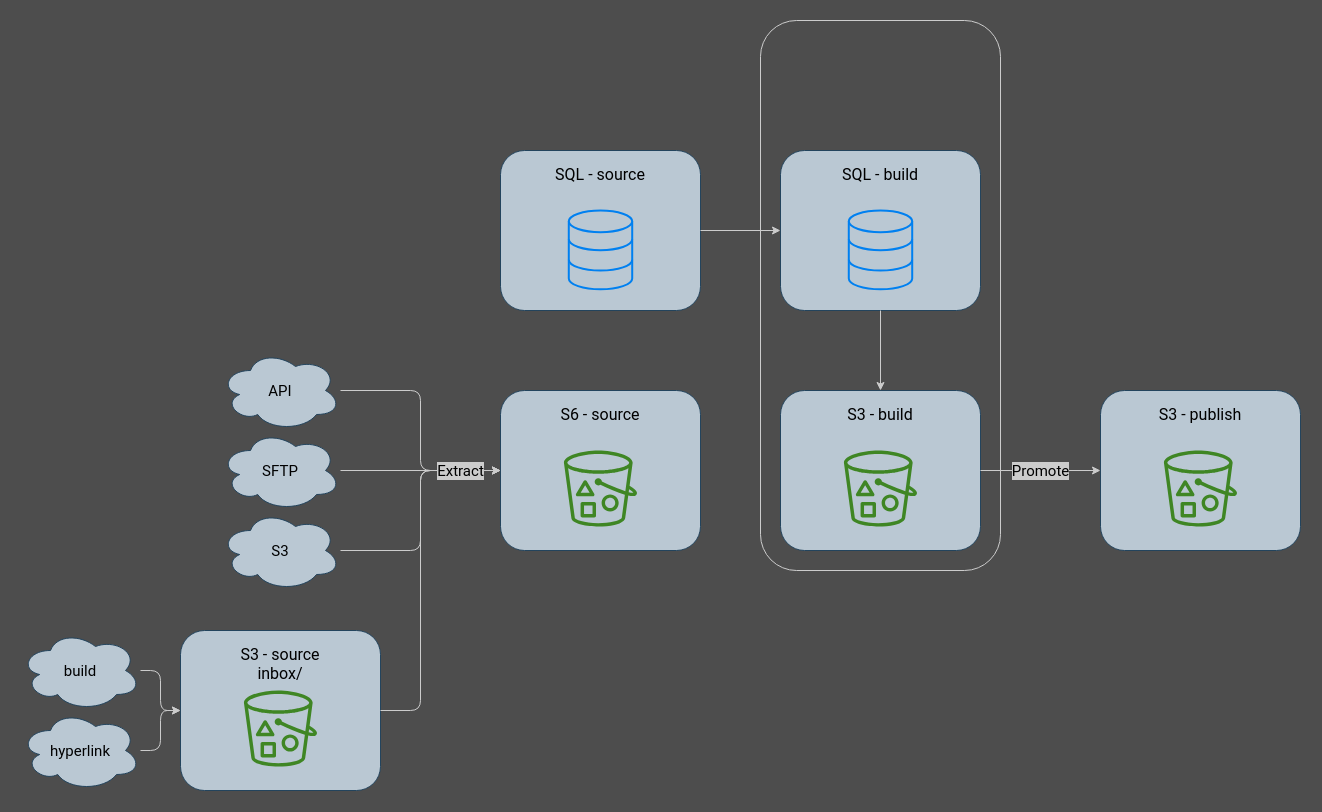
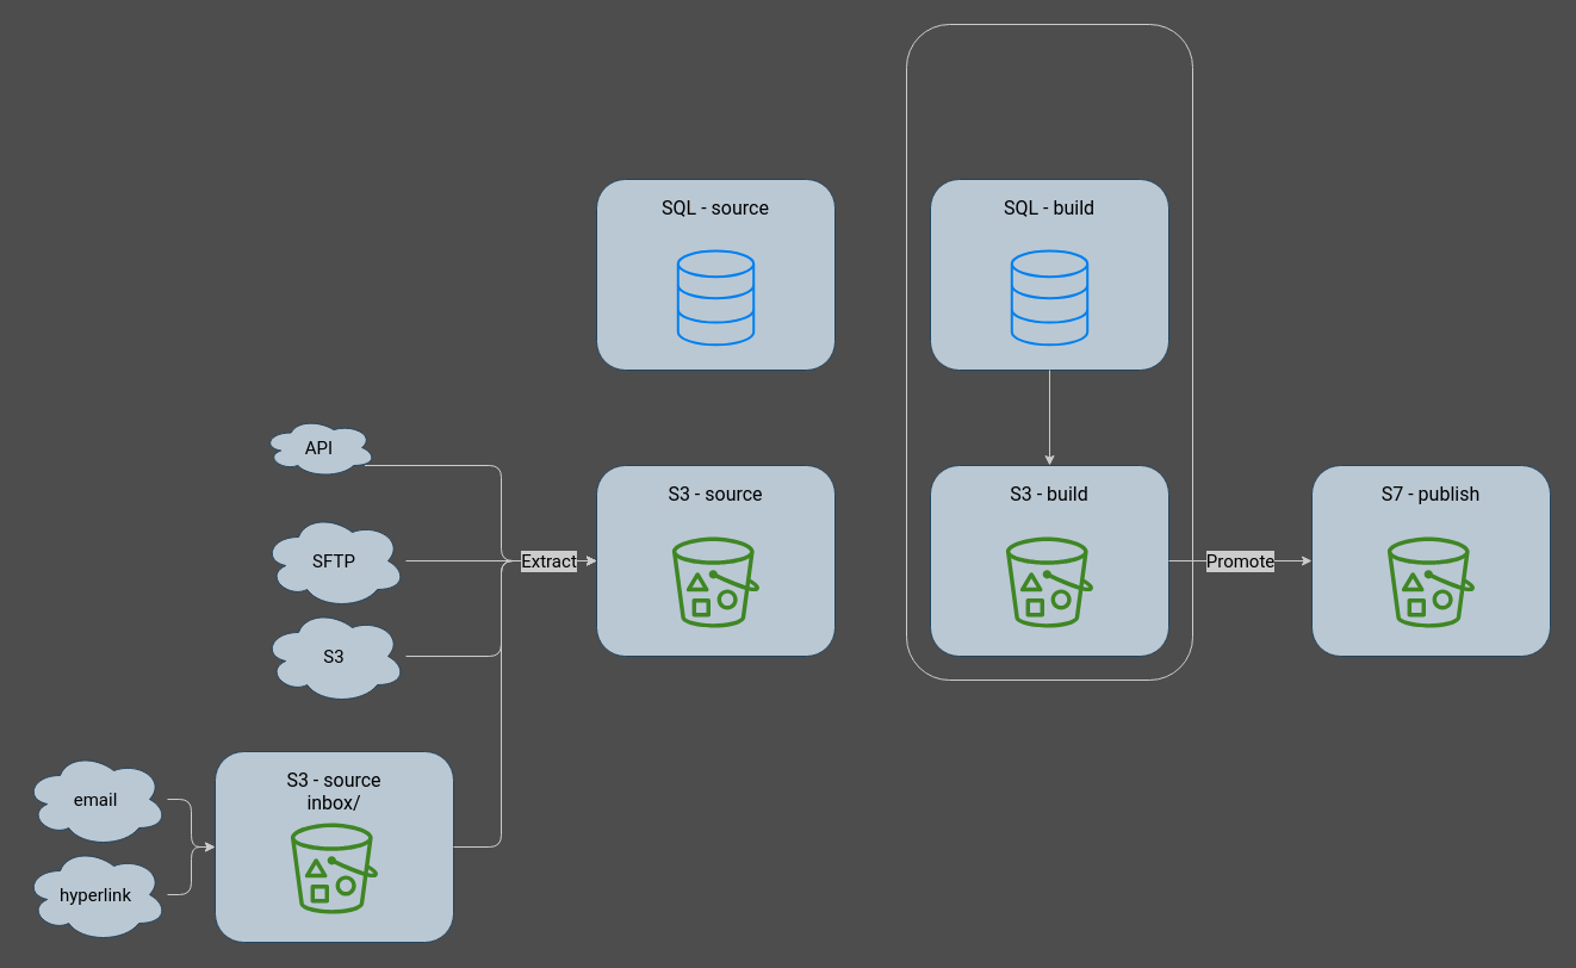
- <mxCell id="34" value="" style="edgeStyle=orthogonalEdgeStyle;html=1;fontSize=15;fontColor=#000000;strokeColor=#CCCCCC;exitX=1;exitY=0.5;exitDx=0;exitDy=0;entryX=0;entryY=0.5;entryDx=0;entryDy=0;fontFamily=Roboto;fontSource=https%3A%2F%2Ffonts.googleapis.com%2Fcss%3Ffamily%3DRoboto;labelBackgroundColor=#CCCCCC;labelBorderColor=none;" parent="1" source="32" target="17" edge="1"><mxGeometry relative="1" as="geometry"><mxPoint x="730" y="370" as="sourcePoint" /><mxPoint x="730" y="290" as="targetPoint" /><mxPoint as="offset" /></mxGeometry></mxCell>
- <mxCell id="4" value="API" style="ellipse;shape=cloud;whiteSpace=wrap;html=1;fontSize=15;fillColor=#bac8d3;strokeColor=#23445d;fontFamily=Roboto;fontSource=https%3A%2F%2Ffonts.googleapis.com%2Fcss%3Ffamily%3DRoboto;" parent="1" vertex="1"><mxGeometry x="220" y="350" width="120" height="80" as="geometry" /></mxCell>
+ <mxCell id="4" value="API" style="ellipse;shape=cloud;whiteSpace=wrap;html=1;fontSize=15;fillColor=#bac8d3;strokeColor=#23445d;fontFamily=Roboto;fontSource=https%3A%2F%2Ffonts.googleapis.com%2Fcss%3Ffamily%3DRoboto;" parent="1" vertex="1"><mxGeometry x="220" y="350" width="95" height="50" as="geometry" /></mxCell>
- <mxCell id="14" value="S6 -&amp;nbsp;source" style="rounded=1;whiteSpace=wrap;html=1;fontFamily=Roboto;fontSize=16;fontColor=default;align=center;strokeColor=#23445d;fillColor=#bac8d3;fillStyle=solid;verticalAlign=top;spacing=10;fontSource=https%3A%2F%2Ffonts.googleapis.com%2Fcss%3Ffamily%3DRoboto;" parent="13" vertex="1"><mxGeometry width="200" height="160" as="geometry" /></mxCell>
+ <mxCell id="14" value="S3 -&amp;nbsp;source" style="rounded=1;whiteSpace=wrap;html=1;fontFamily=Roboto;fontSize=16;fontColor=default;align=center;strokeColor=#23445d;fillColor=#bac8d3;fillStyle=solid;verticalAlign=top;spacing=10;fontSource=https%3A%2F%2Ffonts.googleapis.com%2Fcss%3Ffamily%3DRoboto;" parent="13" vertex="1"><mxGeometry width="200" height="160" as="geometry" /></mxCell>
- <mxCell id="20" value="S3 - publish&lt;br&gt;" style="rounded=1;whiteSpace=wrap;html=1;fontFamily=Roboto;fontSize=16;fontColor=default;align=center;strokeColor=#23445d;fillColor=#bac8d3;fillStyle=solid;verticalAlign=top;spacing=10;fontSource=https%3A%2F%2Ffonts.googleapis.com%2Fcss%3Ffamily%3DRoboto;" parent="19" vertex="1"><mxGeometry width="200" height="160" as="geometry" /></mxCell>
+ <mxCell id="20" value="S7 - publish&lt;br&gt;" style="rounded=1;whiteSpace=wrap;html=1;fontFamily=Roboto;fontSize=16;fontColor=default;align=center;strokeColor=#23445d;fillColor=#bac8d3;fillStyle=solid;verticalAlign=top;spacing=10;fontSource=https%3A%2F%2Ffonts.googleapis.com%2Fcss%3Ffamily%3DRoboto;" parent="19" vertex="1"><mxGeometry width="200" height="160" as="geometry" /></mxCell>
- <mxCell id="6" value="build" style="ellipse;shape=cloud;whiteSpace=wrap;html=1;fontSize=15;fillColor=#bac8d3;strokeColor=#23445d;fontFamily=Roboto;fontSource=https%3A%2F%2Ffonts.googleapis.com%2Fcss%3Ffamily%3DRoboto;" parent="1" vertex="1"><mxGeometry x="20" y="630" width="120" height="80" as="geometry" /></mxCell>
+ <mxCell id="6" value="email" style="ellipse;shape=cloud;whiteSpace=wrap;html=1;fontSize=15;fillColor=#bac8d3;strokeColor=#23445d;fontFamily=Roboto;fontSource=https%3A%2F%2Ffonts.googleapis.com%2Fcss%3Ffamily%3DRoboto;" parent="1" vertex="1"><mxGeometry x="20" y="630" width="120" height="80" as="geometry" /></mxCell>
